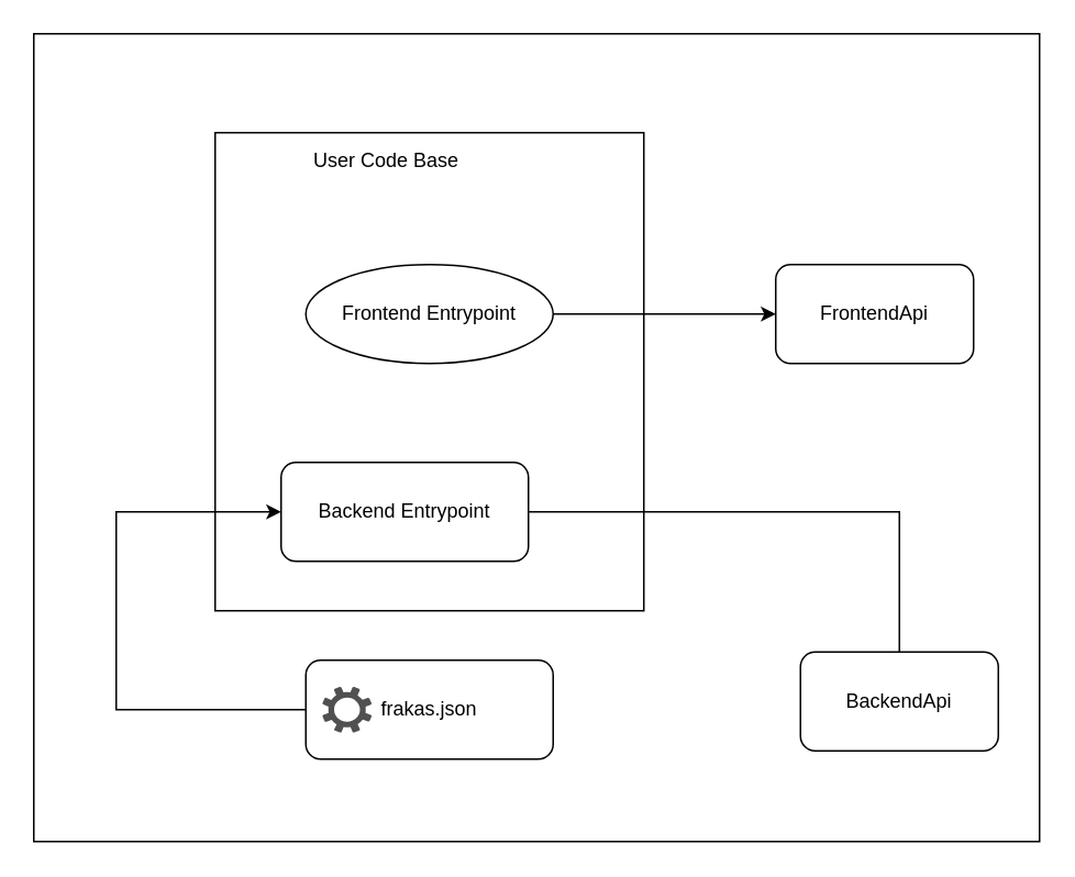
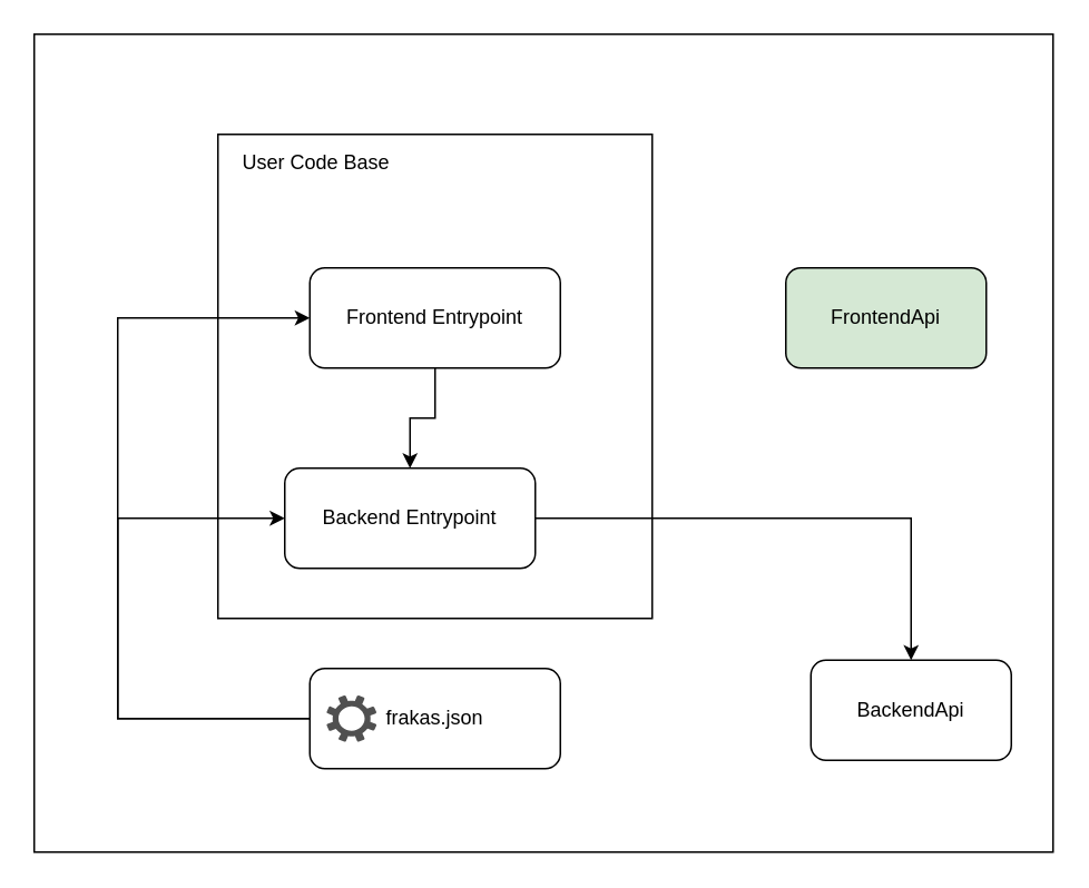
- <mxCell id="5" value="User Code Base" style="text;html=1;strokeColor=none;fillColor=none;spacing=5;spacingTop=-20;whiteSpace=wrap;overflow=hidden;rounded=0;" parent="1" vertex="1"><mxGeometry x="185" y="100" width="120" height="30" as="geometry" /></mxCell>
+ <mxCell id="5" value="User Code Base" style="text;html=1;strokeColor=none;fillColor=none;spacing=5;spacingTop=-20;whiteSpace=wrap;overflow=hidden;rounded=0;" parent="1" vertex="1"><mxGeometry x="140" y="100" width="120" height="30" as="geometry" /></mxCell>
- <mxCell id="7" value="Frontend Entrypoint" style="ellipse;whiteSpace=wrap;html=1;" parent="1" vertex="1"><mxGeometry x="185" y="160" width="150" height="60" as="geometry" /></mxCell>
+ <mxCell id="7" value="Frontend Entrypoint" style="rounded=1;whiteSpace=wrap;html=1;" parent="1" vertex="1"><mxGeometry x="185" y="160" width="150" height="60" as="geometry" /></mxCell>
- <mxCell id="6" style="edgeStyle=orthogonalEdgeStyle;rounded=0;orthogonalLoop=1;jettySize=auto;html=1;entryX=0;entryY=0.5;entryDx=0;entryDy=0;" parent="1" source="7" target="4" edge="1"><mxGeometry relative="1" as="geometry" /></mxCell>
+ <mxCell id="6" style="edgeStyle=orthogonalEdgeStyle;rounded=0;orthogonalLoop=1;jettySize=auto;html=1;" parent="1" source="7" target="14" edge="1"><mxGeometry relative="1" as="geometry" /></mxCell>
- <mxCell id="4" value="FrontendApi" style="rounded=1;whiteSpace=wrap;html=1;" parent="1" vertex="1"><mxGeometry x="470" y="160" width="120" height="60" as="geometry" /></mxCell>
+ <mxCell id="4" value="FrontendApi" style="rounded=1;whiteSpace=wrap;html=1;fillColor=#d5e8d4;" parent="1" vertex="1"><mxGeometry x="470" y="160" width="120" height="60" as="geometry" /></mxCell>
+ <mxCell id="9" style="edgeStyle=orthogonalEdgeStyle;rounded=0;orthogonalLoop=1;jettySize=auto;html=1;entryX=0;entryY=0.5;entryDx=0;entryDy=0;" edge="1" parent="1" source="11" target="7"><mxGeometry relative="1" as="geometry"><Array as="points"><mxPoint x="70" y="430" /><mxPoint x="70" y="190" /></Array></mxGeometry></mxCell>
- <mxCell id="13" style="edgeStyle=orthogonalEdgeStyle;rounded=0;orthogonalLoop=1;jettySize=auto;html=1;endArrow=none;" parent="1" source="14" target="8" edge="1"><mxGeometry relative="1" as="geometry" /></mxCell>
+ <mxCell id="13" style="edgeStyle=orthogonalEdgeStyle;rounded=0;orthogonalLoop=1;jettySize=auto;html=1;" parent="1" source="14" target="8" edge="1"><mxGeometry relative="1" as="geometry" /></mxCell>
